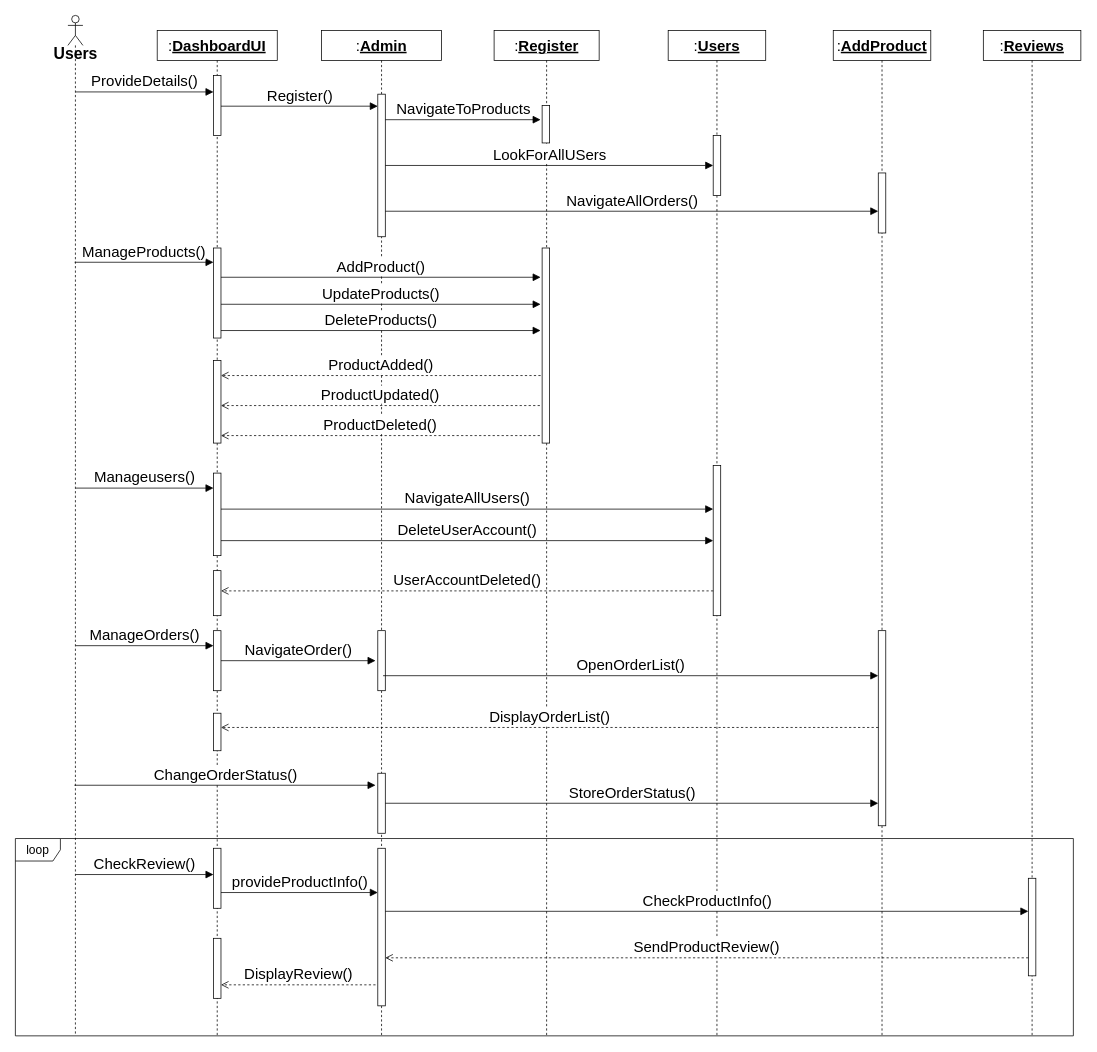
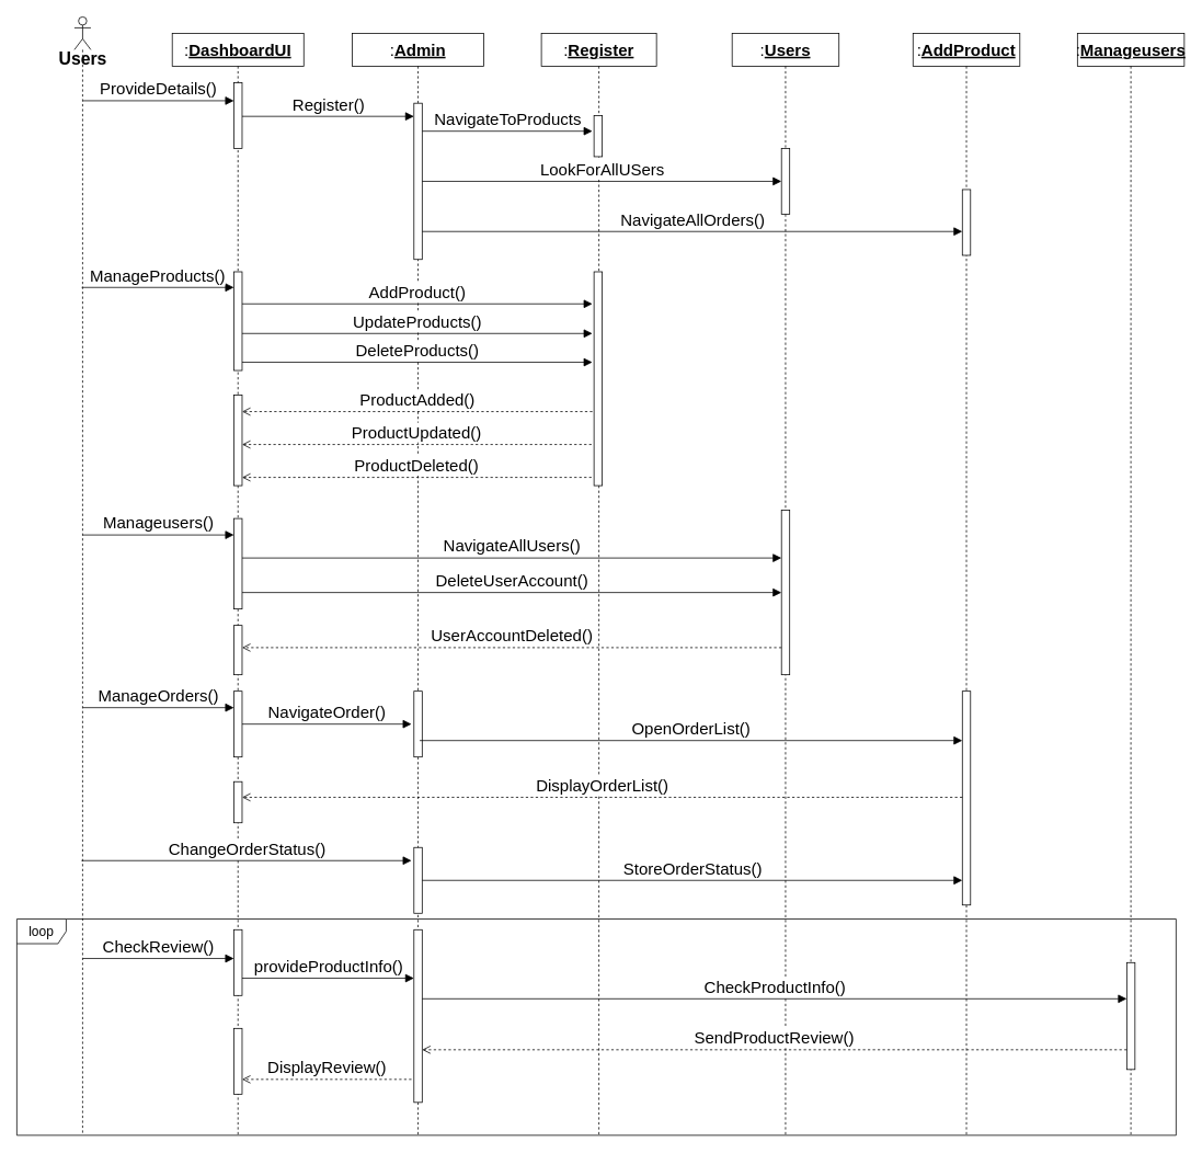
- <mxCell id="29" value="&lt;font style=&quot;font-size: 20px;&quot;&gt;:&lt;b&gt;&lt;u&gt;Reviews&lt;/u&gt;&lt;/b&gt;&lt;/font&gt;" style="shape=umlLifeline;perimeter=lifelinePerimeter;whiteSpace=wrap;html=1;container=1;dropTarget=0;collapsible=0;recursiveResize=0;outlineConnect=0;portConstraint=eastwest;newEdgeStyle={&quot;curved&quot;:0,&quot;rounded&quot;:0};fontSize=16;" vertex="1" parent="1"><mxGeometry x="1310" width="130" height="1340" as="geometry" y="40" /></mxCell>
+ <mxCell id="29" value="&lt;font style=&quot;font-size: 20px;&quot;&gt;:&lt;b&gt;&lt;u&gt;Manageusers&lt;/u&gt;&lt;/b&gt;&lt;/font&gt;" style="shape=umlLifeline;perimeter=lifelinePerimeter;whiteSpace=wrap;html=1;container=1;dropTarget=0;collapsible=0;recursiveResize=0;outlineConnect=0;portConstraint=eastwest;newEdgeStyle={&quot;curved&quot;:0,&quot;rounded&quot;:0};fontSize=16;" vertex="1" parent="1"><mxGeometry x="1310" width="130" height="1340" as="geometry" y="40" /></mxCell>
